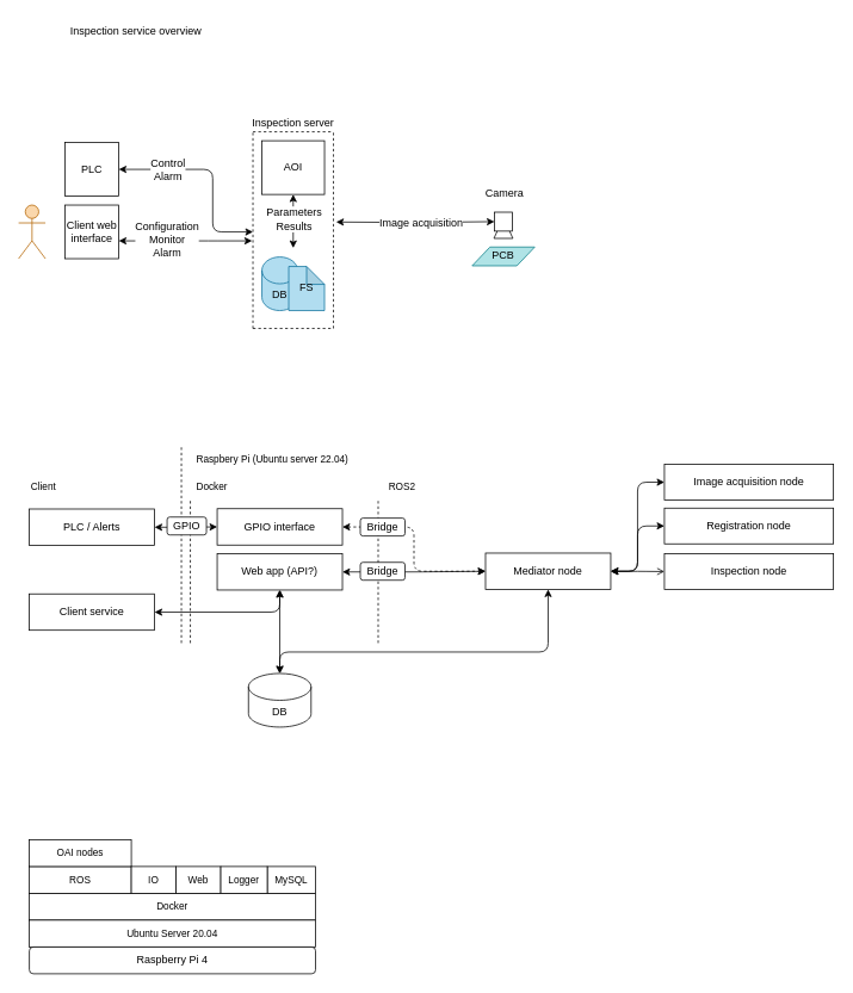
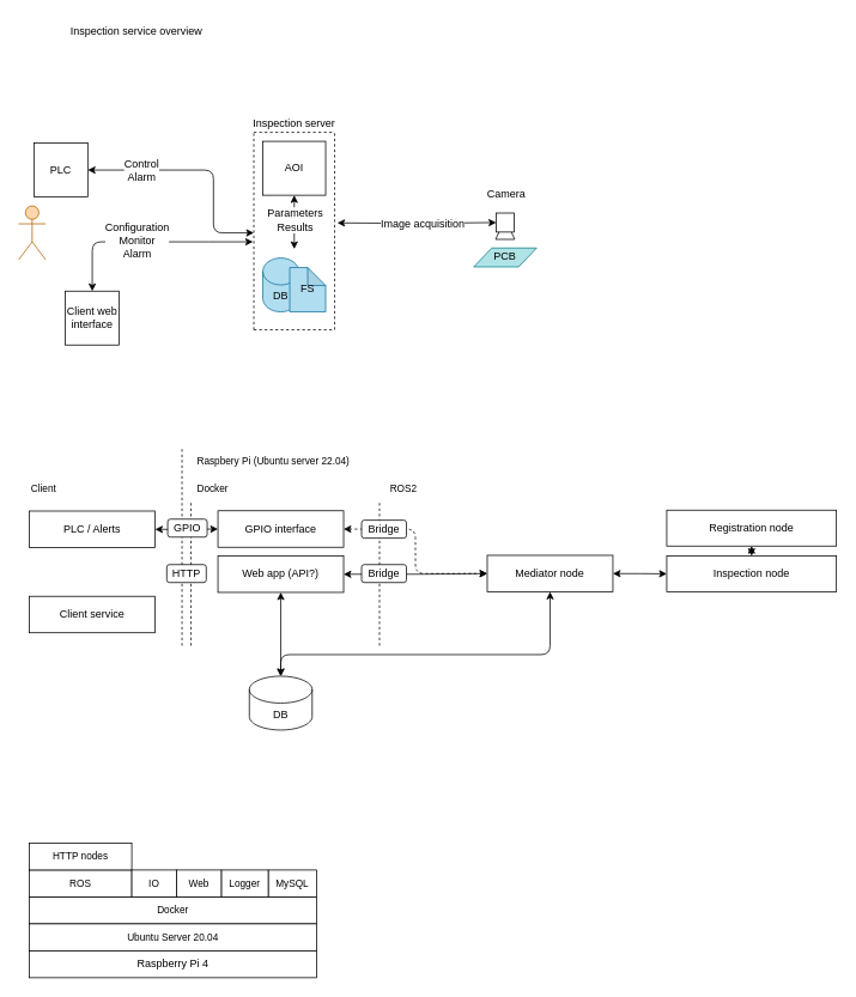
- <mxCell id="40" value="PLC" style="rounded=0;whiteSpace=wrap;html=1;fillColor=default;fontSize=12;" parent="1" vertex="1"><mxGeometry x="72" y="159" width="60" height="60" as="geometry" /></mxCell>
+ <mxCell id="40" value="PLC" style="rounded=0;whiteSpace=wrap;html=1;fillColor=default;fontSize=12;" parent="1" vertex="1"><mxGeometry x="37" y="159" width="60" height="60" as="geometry" /></mxCell>
- <mxCell id="6" value="Client web interface" style="rounded=0;whiteSpace=wrap;html=1;fillColor=default;fontSize=12;" parent="1" vertex="1"><mxGeometry x="72" y="228.94" width="60" height="60" as="geometry" /></mxCell>
+ <mxCell id="6" value="Client web interface" style="rounded=0;whiteSpace=wrap;html=1;fillColor=default;fontSize=12;" parent="1" vertex="1"><mxGeometry x="72" y="323.94" width="60" height="60" as="geometry" /></mxCell>
- <mxCell id="37" value="Image acquisition node" style="rounded=0;whiteSpace=wrap;html=1;fillColor=default;" parent="1" vertex="1"><mxGeometry x="742" y="519" width="189" height="40" as="geometry" /></mxCell>
- <mxCell id="36" style="edgeStyle=orthogonalEdgeStyle;jumpStyle=none;html=1;entryX=1;entryY=0.5;entryDx=0;entryDy=0;fontSize=11;startArrow=classic;startFill=1;fillColor=default;" parent="1" source="37" target="24" edge="1"><mxGeometry relative="1" as="geometry" /></mxCell>
- <mxCell id="38" style="edgeStyle=orthogonalEdgeStyle;jumpStyle=none;html=1;entryX=1;entryY=0.5;entryDx=0;entryDy=0;fontSize=11;startArrow=classic;startFill=1;fillColor=default;" parent="1" source="39" target="24" edge="1"><mxGeometry relative="1" as="geometry" /></mxCell>
+ <mxCell id="38" style="edgeStyle=orthogonalEdgeStyle;jumpStyle=none;html=1;fontSize=11;startArrow=classic;startFill=1;fillColor=default;" parent="1" source="39" target="25" edge="1"><mxGeometry relative="1" as="geometry" /></mxCell>
+ <mxCell id="56" value="HTTP" style="rounded=1;whiteSpace=wrap;html=1;" parent="1" vertex="1"><mxGeometry x="185" y="628.65" width="44" height="20" as="geometry" /></mxCell>
- <mxCell id="23" style="edgeStyle=orthogonalEdgeStyle;jumpStyle=none;html=1;entryX=0;entryY=0.5;entryDx=0;entryDy=0;fontSize=11;startArrow=classic;startFill=1;fillColor=default;endArrow=open;" parent="1" source="24" target="25" edge="1"><mxGeometry relative="1" as="geometry" /></mxCell>
+ <mxCell id="23" style="edgeStyle=orthogonalEdgeStyle;jumpStyle=none;html=1;entryX=0;entryY=0.5;entryDx=0;entryDy=0;fontSize=11;startArrow=classic;startFill=1;fillColor=default;" parent="1" source="24" target="25" edge="1"><mxGeometry relative="1" as="geometry" /></mxCell>
- <mxCell id="26" style="edgeStyle=orthogonalEdgeStyle;jumpStyle=none;html=1;fontSize=11;startArrow=classic;startFill=1;fillColor=default;" parent="1" source="27" target="31" edge="1"><mxGeometry relative="1" as="geometry"><mxPoint x="202" y="639.325" as="targetPoint" /></mxGeometry></mxCell>
- <mxCell id="52" value="OAI nodes" style="rounded=0;whiteSpace=wrap;html=1;fontSize=11;fillColor=default;" parent="1" vertex="1"><mxGeometry x="32" y="939" width="114" height="30" as="geometry" /></mxCell>
+ <mxCell id="52" value="HTTP nodes" style="rounded=0;whiteSpace=wrap;html=1;fontSize=11;fillColor=default;" parent="1" vertex="1"><mxGeometry x="32" y="939" width="114" height="30" as="geometry" /></mxCell>
- <mxCell id="57" value="Raspberry Pi 4" style="whiteSpace=wrap;html=1;rounded=1;" parent="1" vertex="1"><mxGeometry x="32" y="1059" width="320" height="30" as="geometry" /></mxCell>
+ <mxCell id="57" value="Raspberry Pi 4" style="rounded=0;whiteSpace=wrap;html=1;" parent="1" vertex="1"><mxGeometry x="32" y="1059" width="320" height="30" as="geometry" /></mxCell>
